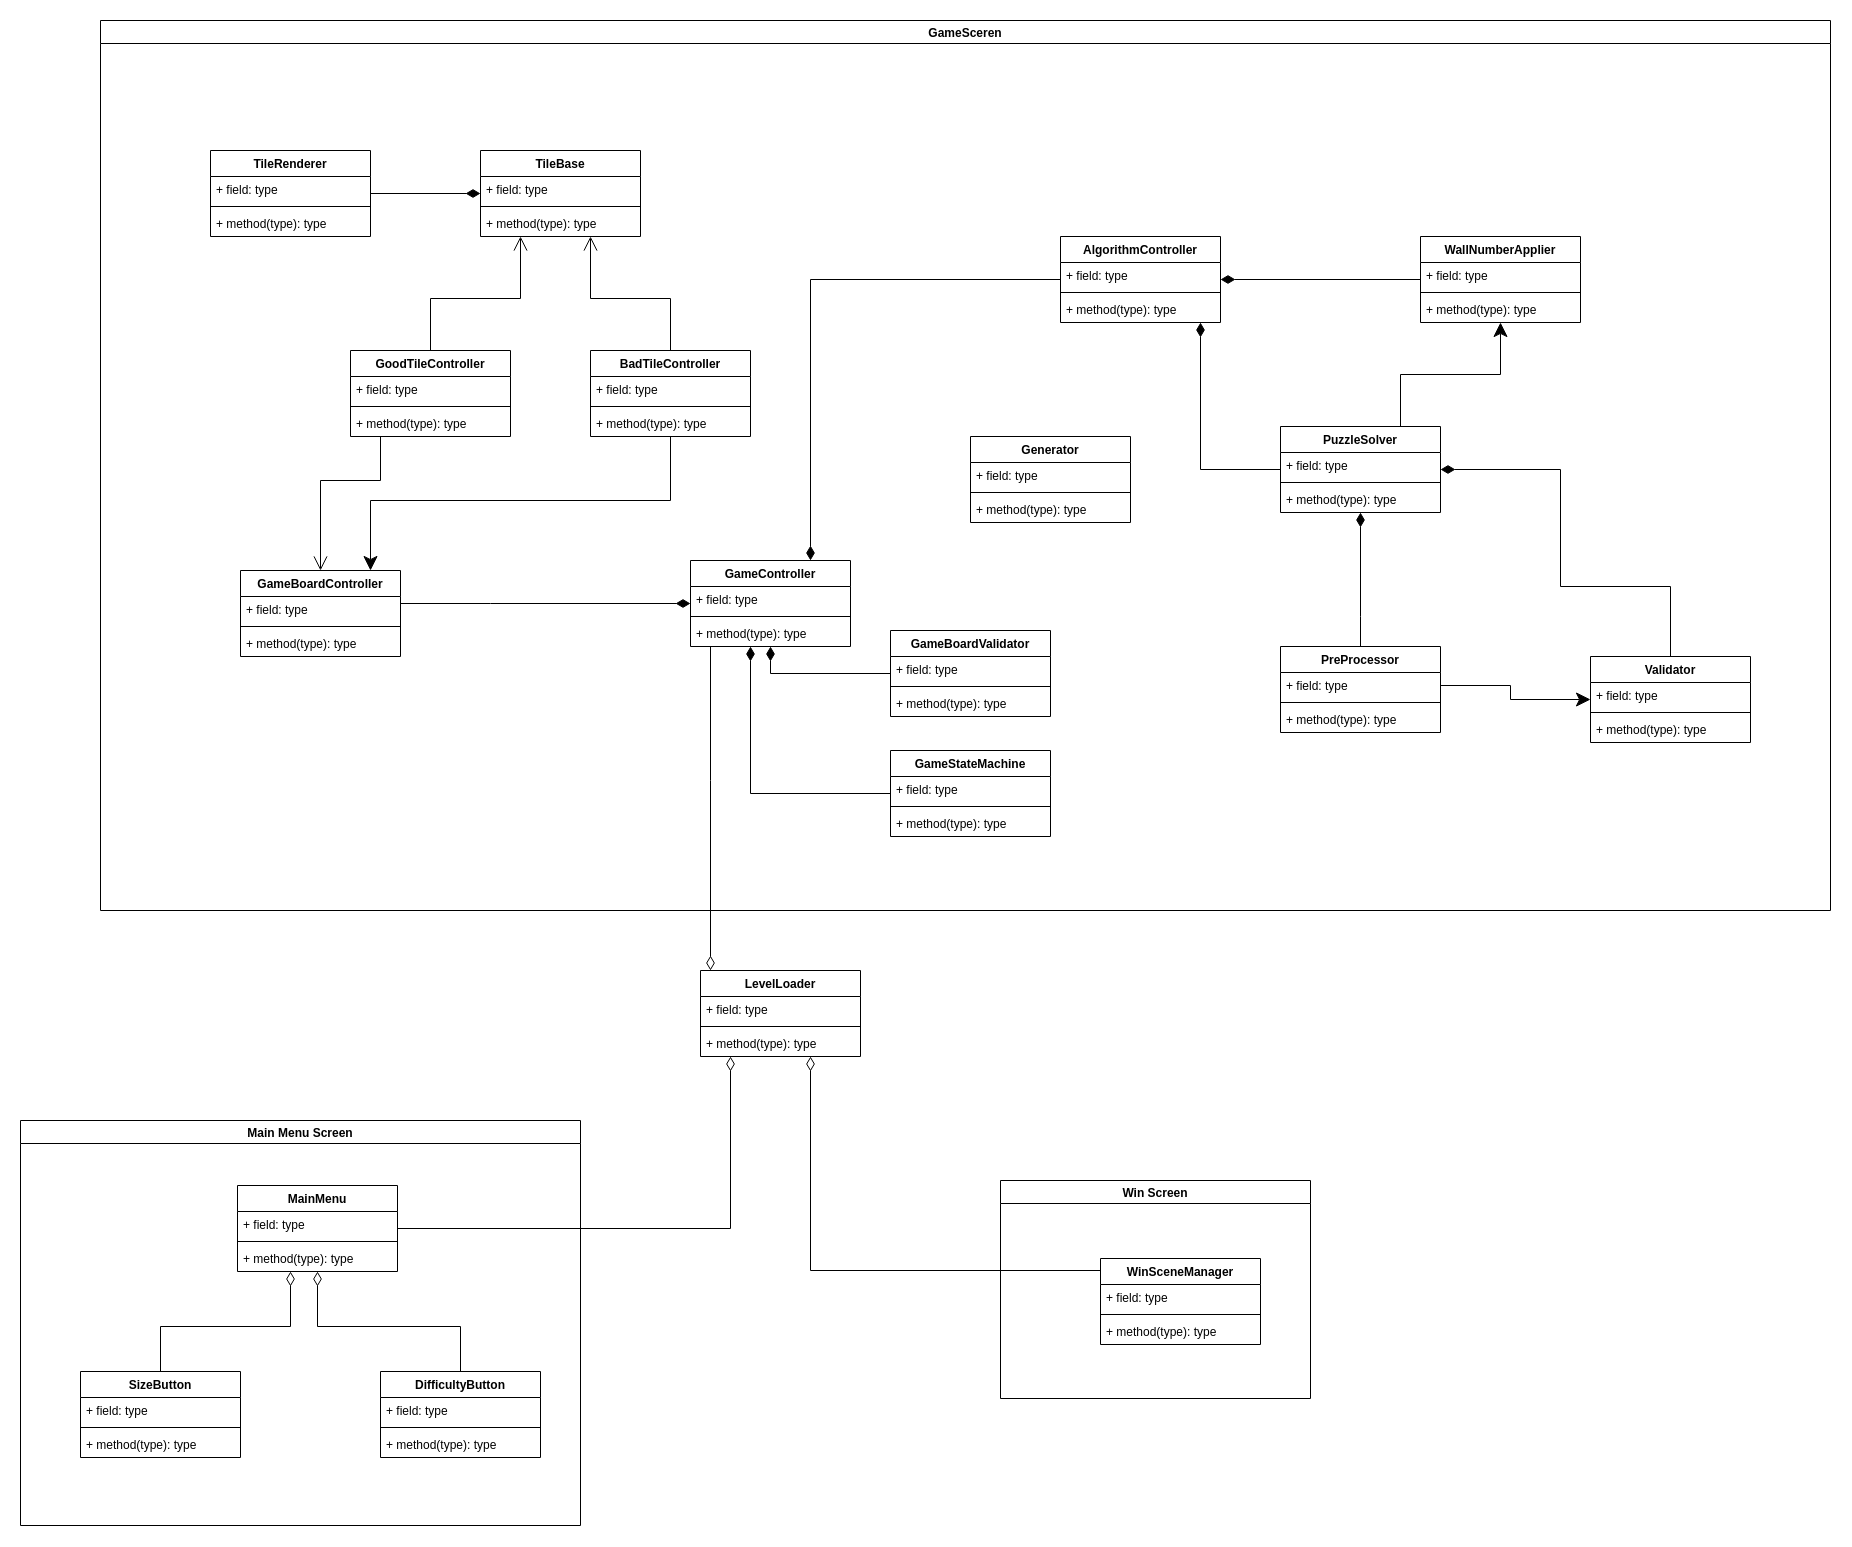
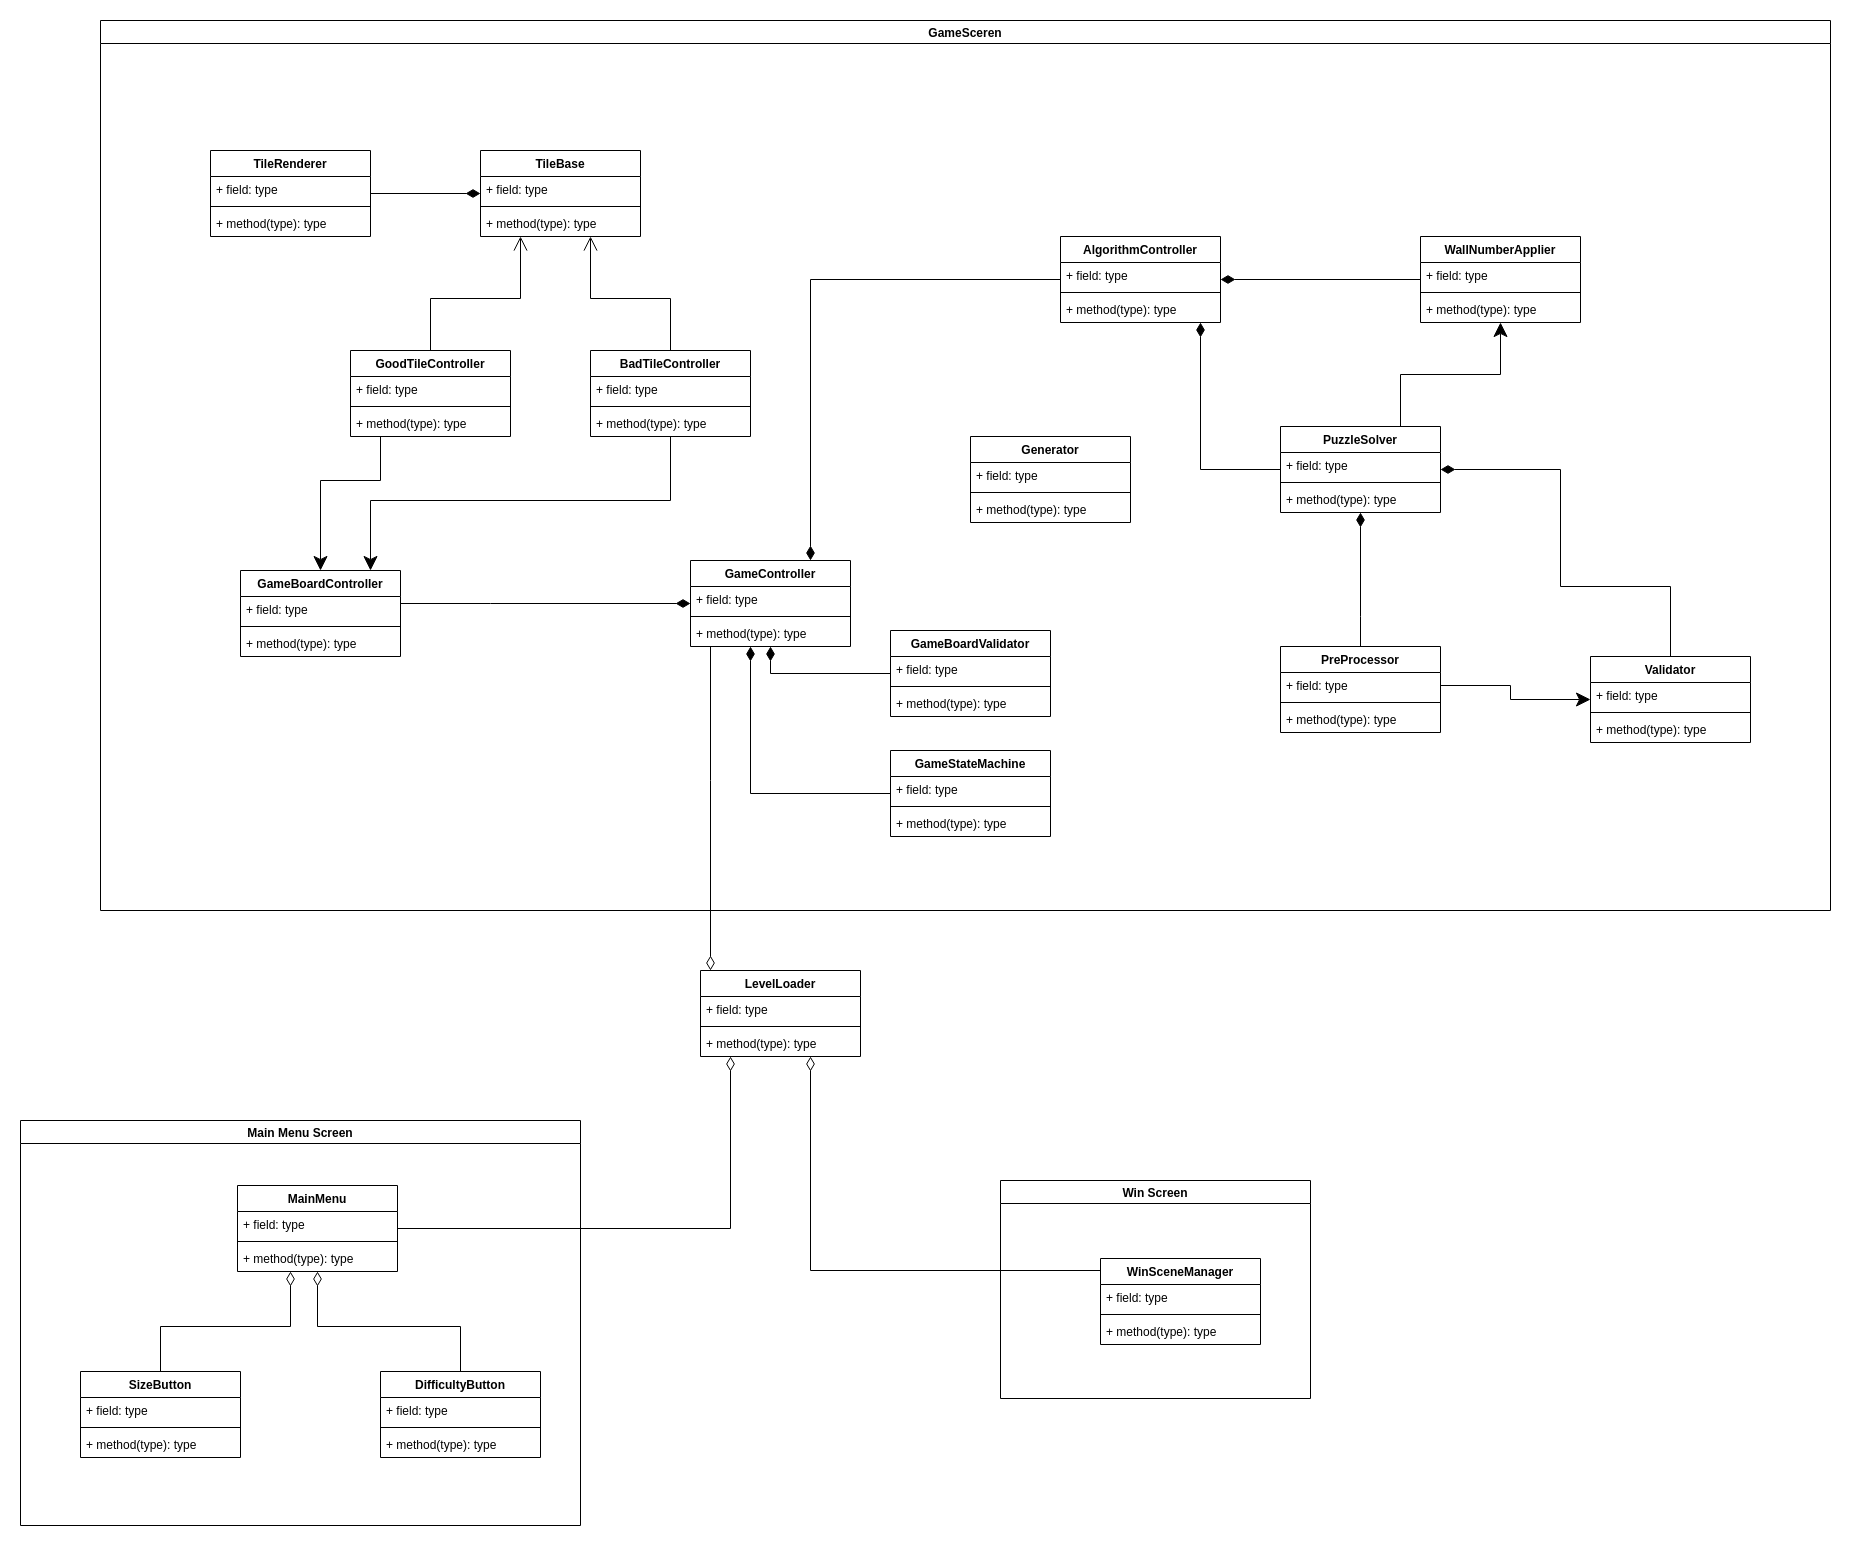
- <mxCell id="48" style="edgeStyle=orthogonalEdgeStyle;rounded=0;orthogonalLoop=1;jettySize=auto;html=1;endArrow=open;endFill=1;endSize=12;" parent="1" source="49" target="43" edge="1"><mxGeometry relative="1" as="geometry"><Array as="points"><mxPoint x="380" y="480" /><mxPoint x="320" y="480" /></Array></mxGeometry></mxCell>
+ <mxCell id="48" style="edgeStyle=orthogonalEdgeStyle;rounded=0;orthogonalLoop=1;jettySize=auto;html=1;endArrow=classic;endFill=1;endSize=12;" parent="1" source="49" target="43" edge="1"><mxGeometry relative="1" as="geometry"><Array as="points"><mxPoint x="380" y="480" /><mxPoint x="320" y="480" /></Array></mxGeometry></mxCell>
